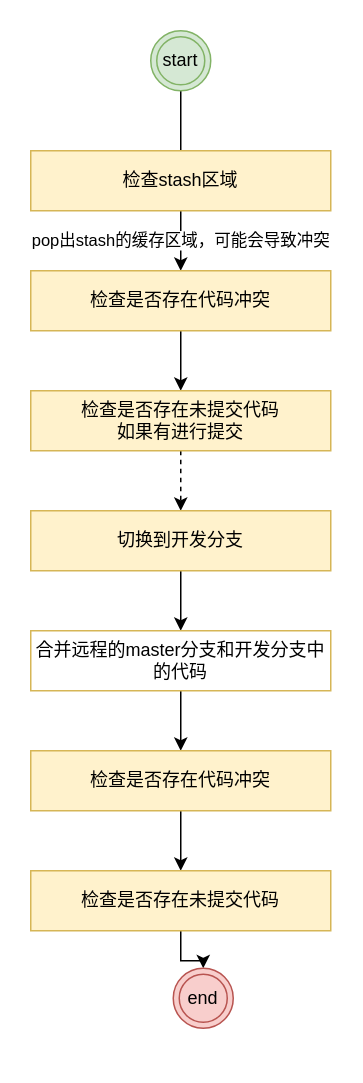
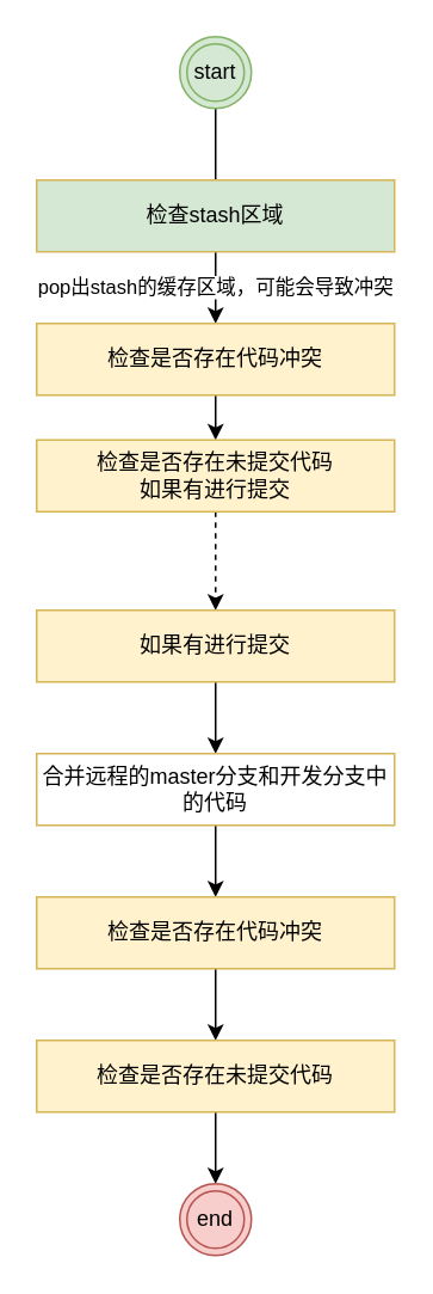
- <mxCell id="5" value="检查stash区域" style="rounded=0;whiteSpace=wrap;html=1;fillColor=#fff2cc;strokeColor=#d6b656;" vertex="1" parent="1"><mxGeometry x="20" y="100" width="200" height="40" as="geometry" /></mxCell>
+ <mxCell id="5" value="检查stash区域" style="rounded=0;whiteSpace=wrap;html=1;fillColor=#d5e8d4;strokeColor=#d6b656;" vertex="1" parent="1"><mxGeometry x="20" y="100" width="200" height="40" as="geometry" /></mxCell>
- <mxCell id="9" value="检查是否存在未提交代码&lt;br&gt;如果有进行提交" style="rounded=0;whiteSpace=wrap;html=1;fillColor=#fff2cc;strokeColor=#d6b656;" vertex="1" parent="1"><mxGeometry x="20" y="260" width="200" height="40" as="geometry" /></mxCell>
+ <mxCell id="9" value="检查是否存在未提交代码&lt;br&gt;如果有进行提交" style="rounded=0;whiteSpace=wrap;html=1;fillColor=#fff2cc;strokeColor=#d6b656;" vertex="1" parent="1"><mxGeometry x="20" y="245" width="200" height="40" as="geometry" /></mxCell>
- <mxCell id="11" value="切换到开发分支" style="rounded=0;whiteSpace=wrap;html=1;fillColor=#fff2cc;strokeColor=#d6b656;" vertex="1" parent="1"><mxGeometry x="20" y="340" width="200" height="40" as="geometry" /></mxCell>
+ <mxCell id="11" value="如果有进行提交" style="rounded=0;whiteSpace=wrap;html=1;fillColor=#fff2cc;strokeColor=#d6b656;" vertex="1" parent="1"><mxGeometry x="20" y="340" width="200" height="40" as="geometry" /></mxCell>
- <mxCell id="18" value="end" style="ellipse;shape=doubleEllipse;whiteSpace=wrap;html=1;aspect=fixed;fillColor=#f8cecc;strokeColor=#b85450;" vertex="1" parent="1"><mxGeometry x="115" y="645" width="40" height="40" as="geometry" /></mxCell>
+ <mxCell id="18" value="end" style="ellipse;shape=doubleEllipse;whiteSpace=wrap;html=1;aspect=fixed;fillColor=#f8cecc;strokeColor=#b85450;" vertex="1" parent="1"><mxGeometry x="100" y="660" width="40" height="40" as="geometry" /></mxCell>
